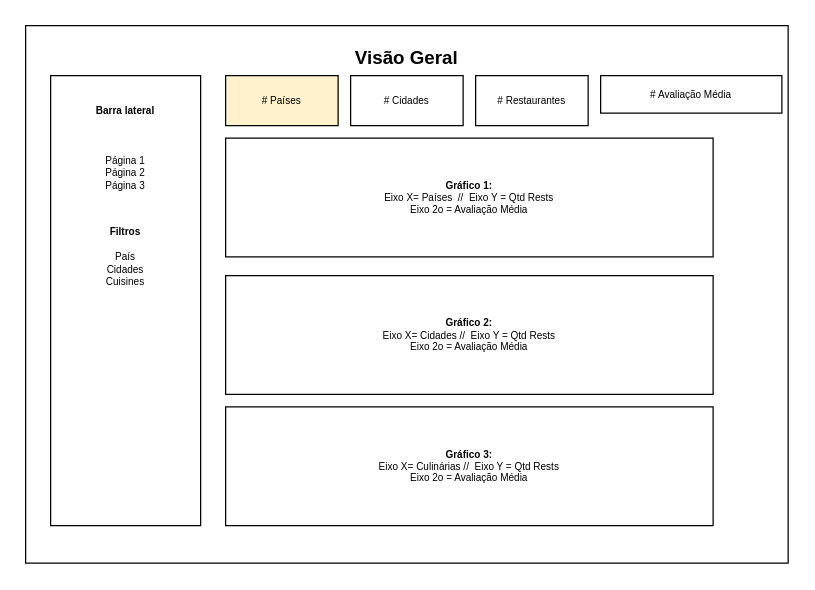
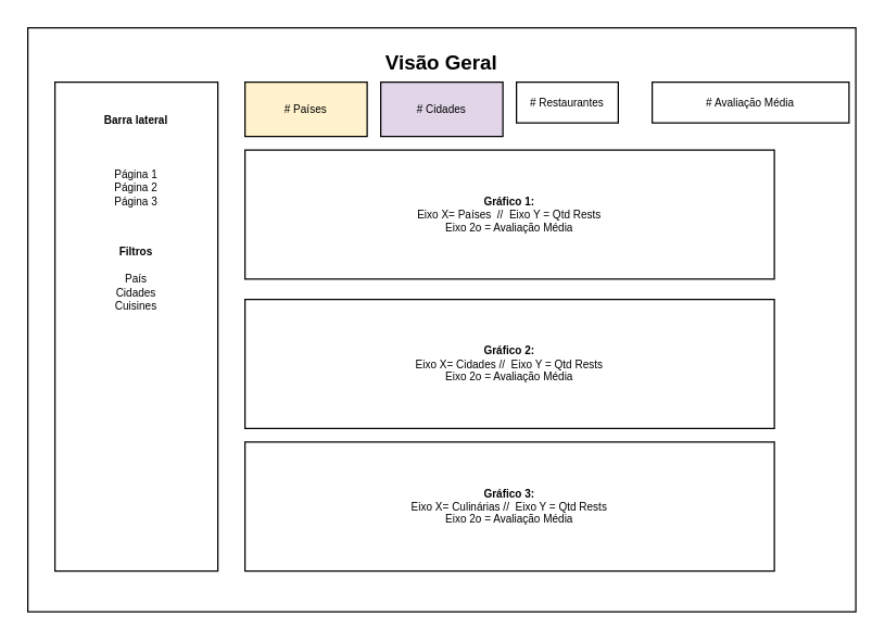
- <mxCell id="14" value="# Cidades" style="rounded=0;whiteSpace=wrap;html=1;strokeWidth=1;fontSize=8;" vertex="1" parent="1"><mxGeometry x="280" y="60" width="90" height="40" as="geometry" /></mxCell>
+ <mxCell id="14" value="# Cidades" style="rounded=0;whiteSpace=wrap;html=1;strokeWidth=1;fontSize=8;fillColor=#e1d5e7;" vertex="1" parent="1"><mxGeometry x="280" y="60" width="90" height="40" as="geometry" /></mxCell>
- <mxCell id="15" value="# Restaurantes" style="rounded=0;whiteSpace=wrap;html=1;strokeWidth=1;fontSize=8;" vertex="1" parent="1"><mxGeometry x="380" y="60" width="90" height="40" as="geometry" /></mxCell>
+ <mxCell id="15" value="# Restaurantes" style="rounded=0;whiteSpace=wrap;html=1;strokeWidth=1;fontSize=8;" vertex="1" parent="1"><mxGeometry x="380" y="60" width="75" height="30" as="geometry" /></mxCell>
